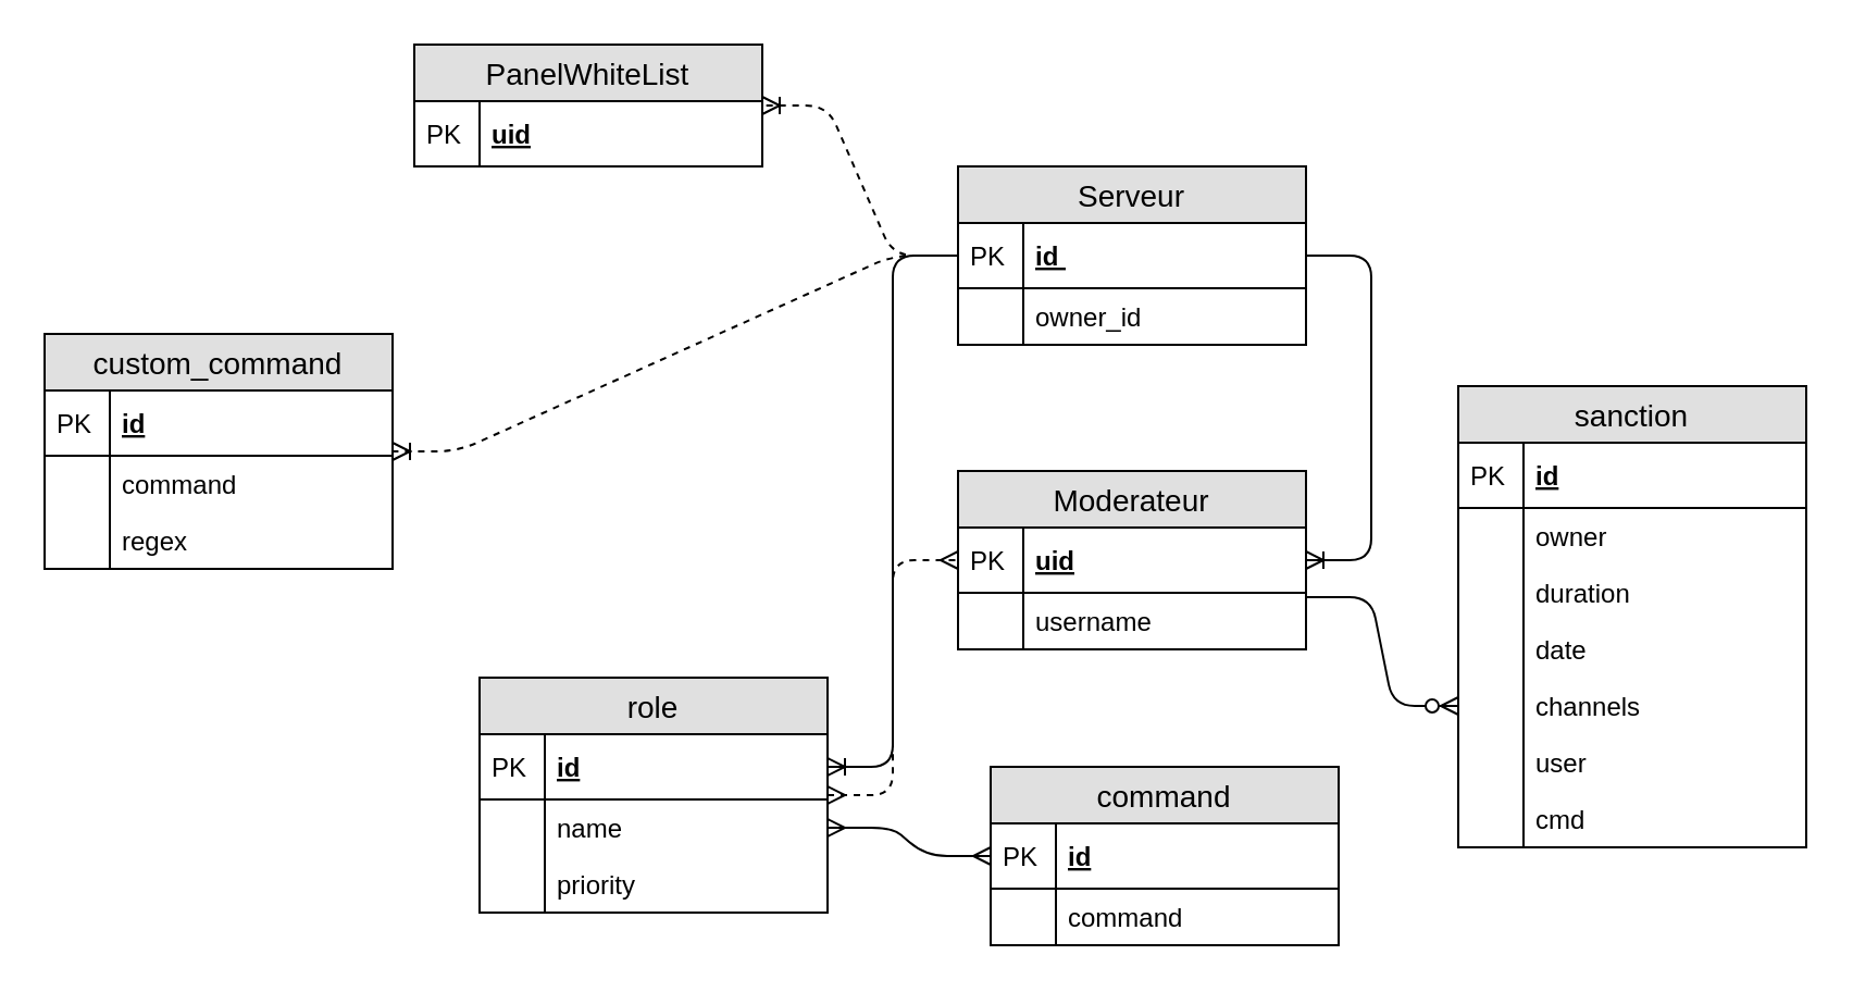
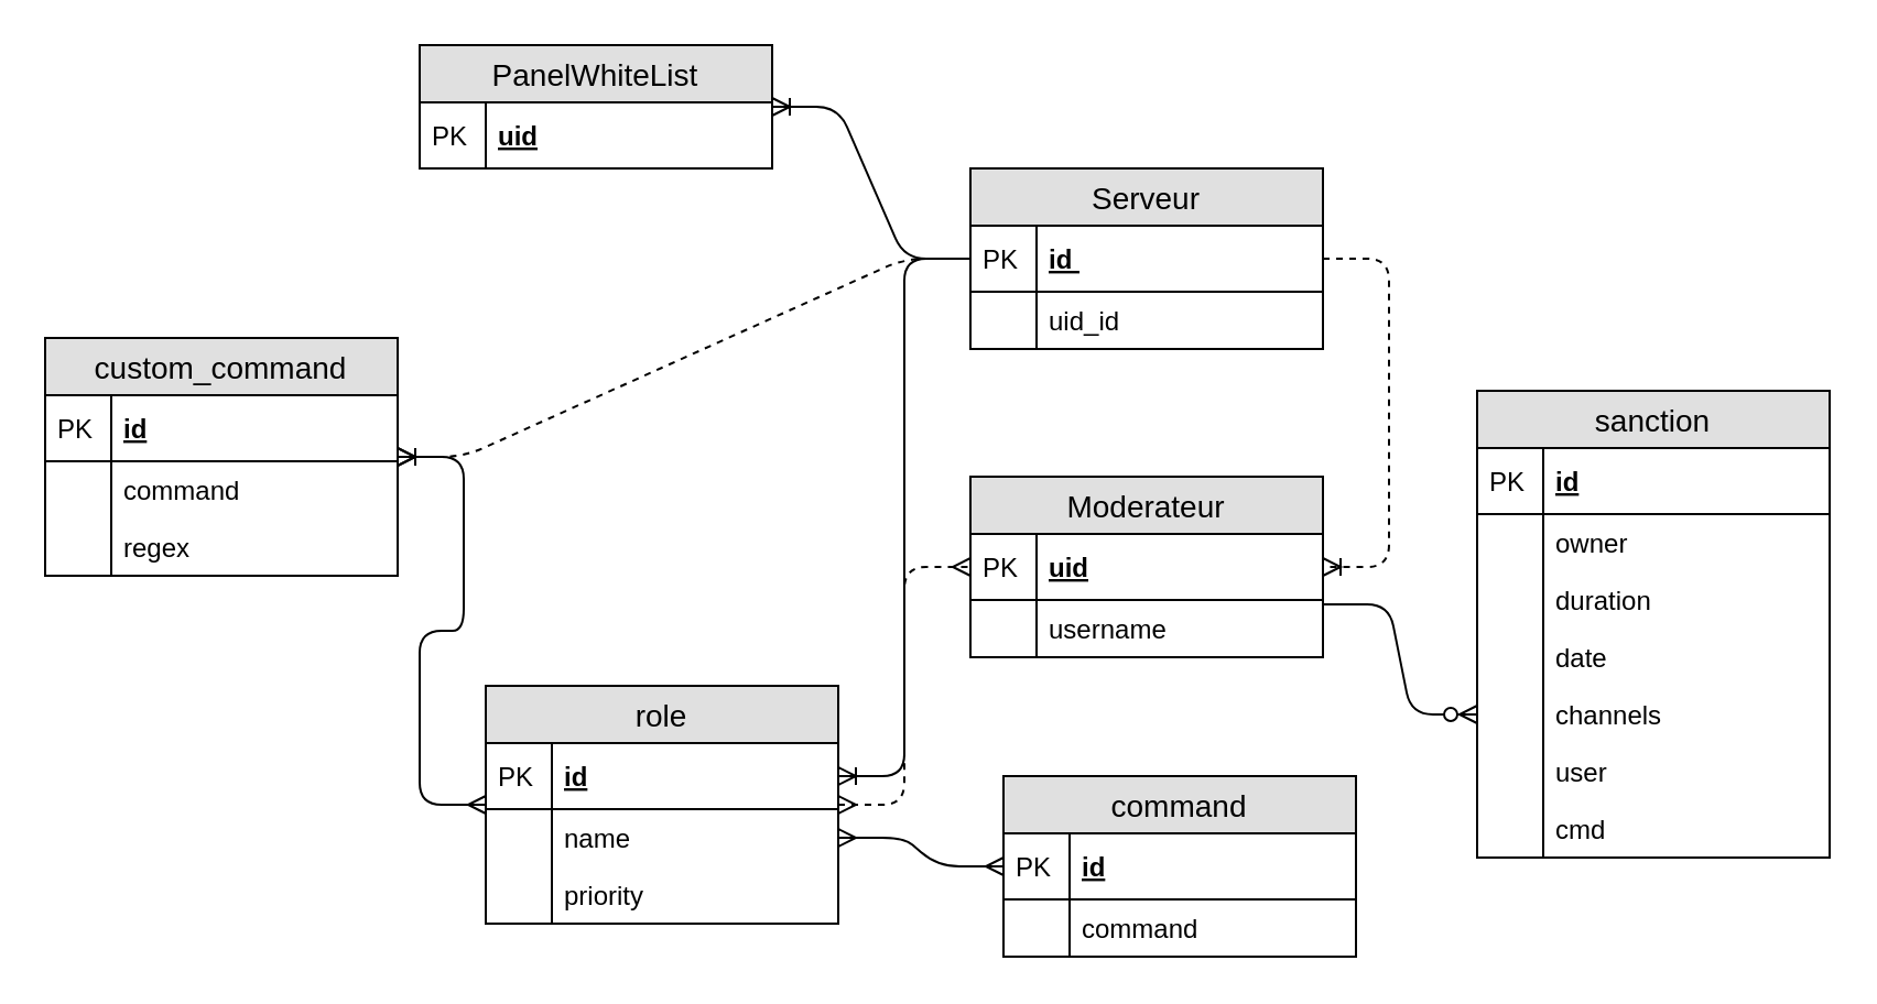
- <mxCell id="54" value="" style="edgeStyle=entityRelationEdgeStyle;fontSize=12;html=1;endArrow=ERoneToMany;strokeColor=#000000;dashed=1;" parent="1" source="2" target="51" edge="1"><mxGeometry width="100" height="100" relative="1" as="geometry"><mxPoint x="230" y="202" as="sourcePoint" /><mxPoint x="330" y="102" as="targetPoint" /></mxGeometry></mxCell>
+ <mxCell id="54" value="" style="edgeStyle=entityRelationEdgeStyle;fontSize=12;html=1;endArrow=ERoneToMany;strokeColor=#000000;" parent="1" source="2" target="51" edge="1"><mxGeometry width="100" height="100" relative="1" as="geometry"><mxPoint x="230" y="202" as="sourcePoint" /><mxPoint x="330" y="102" as="targetPoint" /></mxGeometry></mxCell>
- <mxCell id="5" value="owner_id" style="shape=partialRectangle;top=0;left=0;right=0;bottom=0;align=left;verticalAlign=top;fillColor=none;spacingLeft=34;spacingRight=4;overflow=hidden;rotatable=0;points=[[0,0.5],[1,0.5]];portConstraint=eastwest;dropTarget=0;fontSize=12;fontColor=#000000;strokeColor=#000000;" parent="2" vertex="1"><mxGeometry y="56" width="160" height="26" as="geometry" /></mxCell>
+ <mxCell id="5" value="uid_id" style="shape=partialRectangle;top=0;left=0;right=0;bottom=0;align=left;verticalAlign=top;fillColor=none;spacingLeft=34;spacingRight=4;overflow=hidden;rotatable=0;points=[[0,0.5],[1,0.5]];portConstraint=eastwest;dropTarget=0;fontSize=12;fontColor=#000000;strokeColor=#000000;" parent="2" vertex="1"><mxGeometry y="56" width="160" height="26" as="geometry" /></mxCell>
- <mxCell id="12" value="" style="edgeStyle=entityRelationEdgeStyle;fontSize=12;html=1;endArrow=ERoneToMany;strokeColor=#000000;fontColor=#000000;" parent="1" source="2" target="7" edge="1"><mxGeometry width="100" height="100" relative="1" as="geometry"><mxPoint x="320" y="182" as="sourcePoint" /><mxPoint x="420" y="82" as="targetPoint" /></mxGeometry></mxCell>
+ <mxCell id="12" value="" style="edgeStyle=entityRelationEdgeStyle;fontSize=12;html=1;endArrow=ERoneToMany;strokeColor=#000000;fontColor=#000000;dashed=1;" parent="1" source="2" target="7" edge="1"><mxGeometry width="100" height="100" relative="1" as="geometry"><mxPoint x="320" y="182" as="sourcePoint" /><mxPoint x="420" y="82" as="targetPoint" /></mxGeometry></mxCell>
+ <mxCell id="50" value="" style="edgeStyle=entityRelationEdgeStyle;fontSize=12;html=1;endArrow=ERmany;startArrow=ERmany;strokeColor=#000000;" parent="1" source="13" target="42" edge="1"><mxGeometry width="100" height="100" relative="1" as="geometry"><mxPoint x="-10" y="462" as="sourcePoint" /><mxPoint x="90" y="362" as="targetPoint" /></mxGeometry></mxCell>
